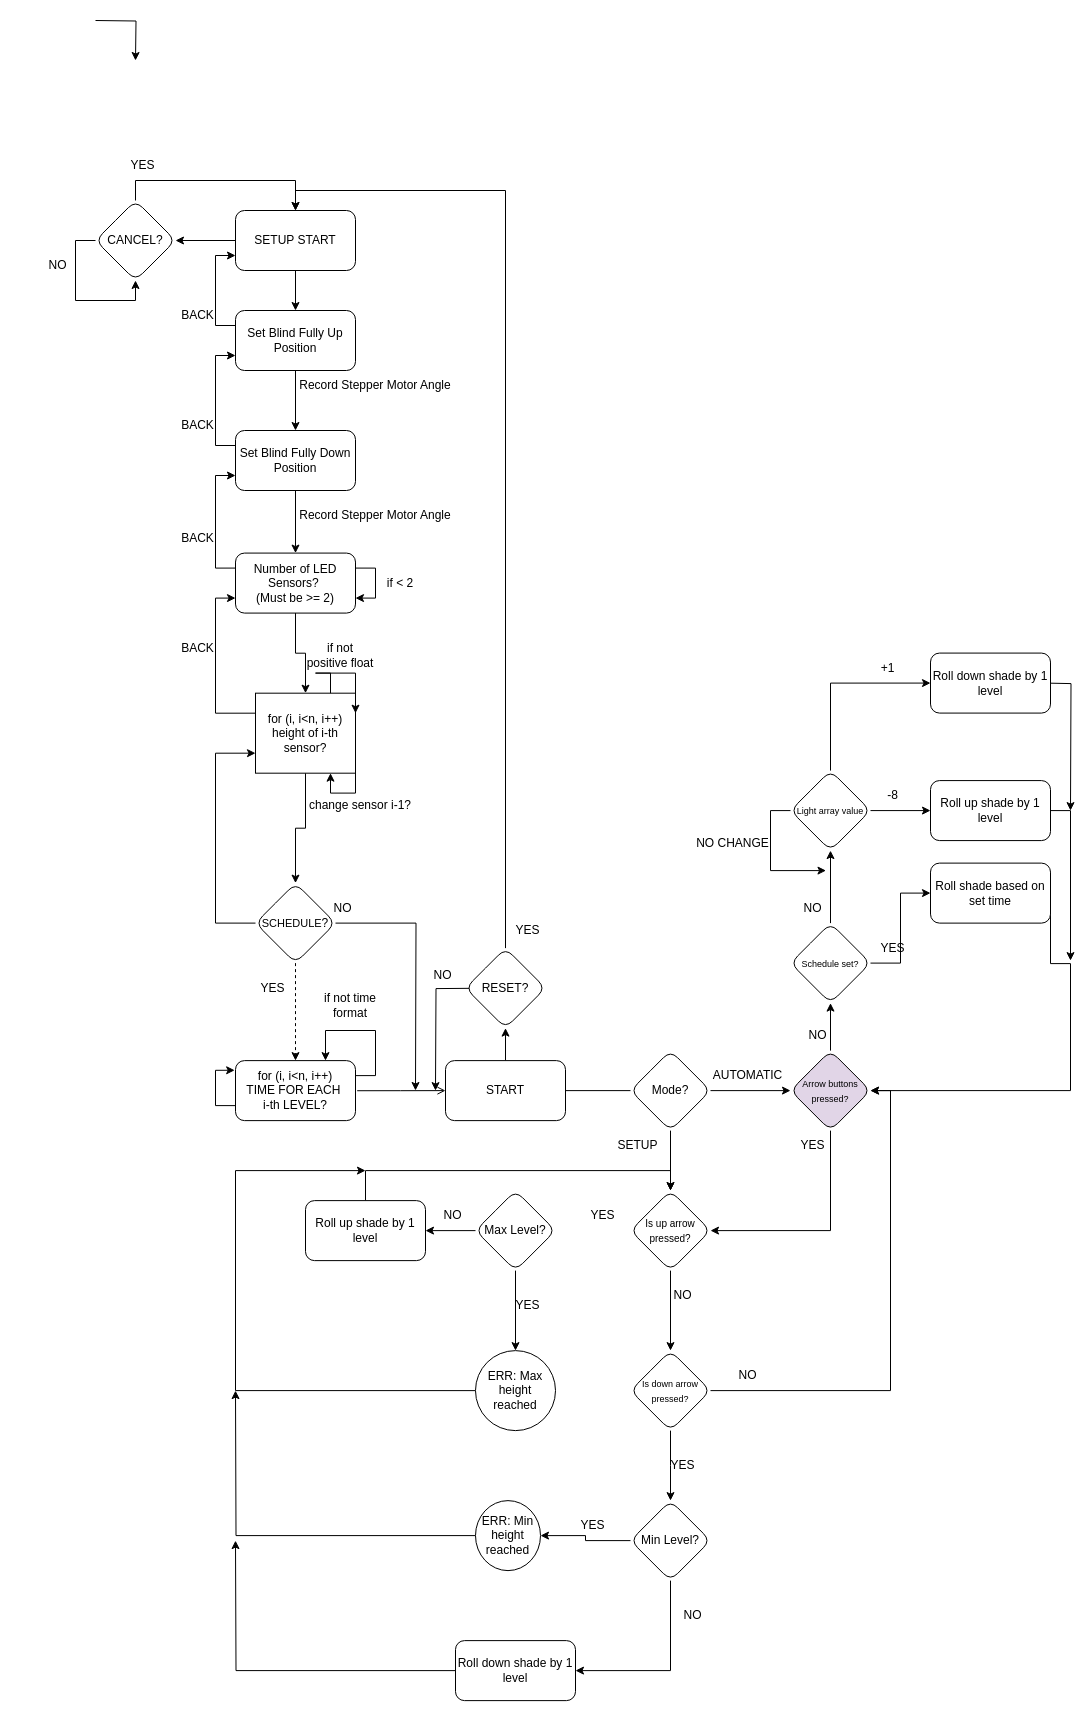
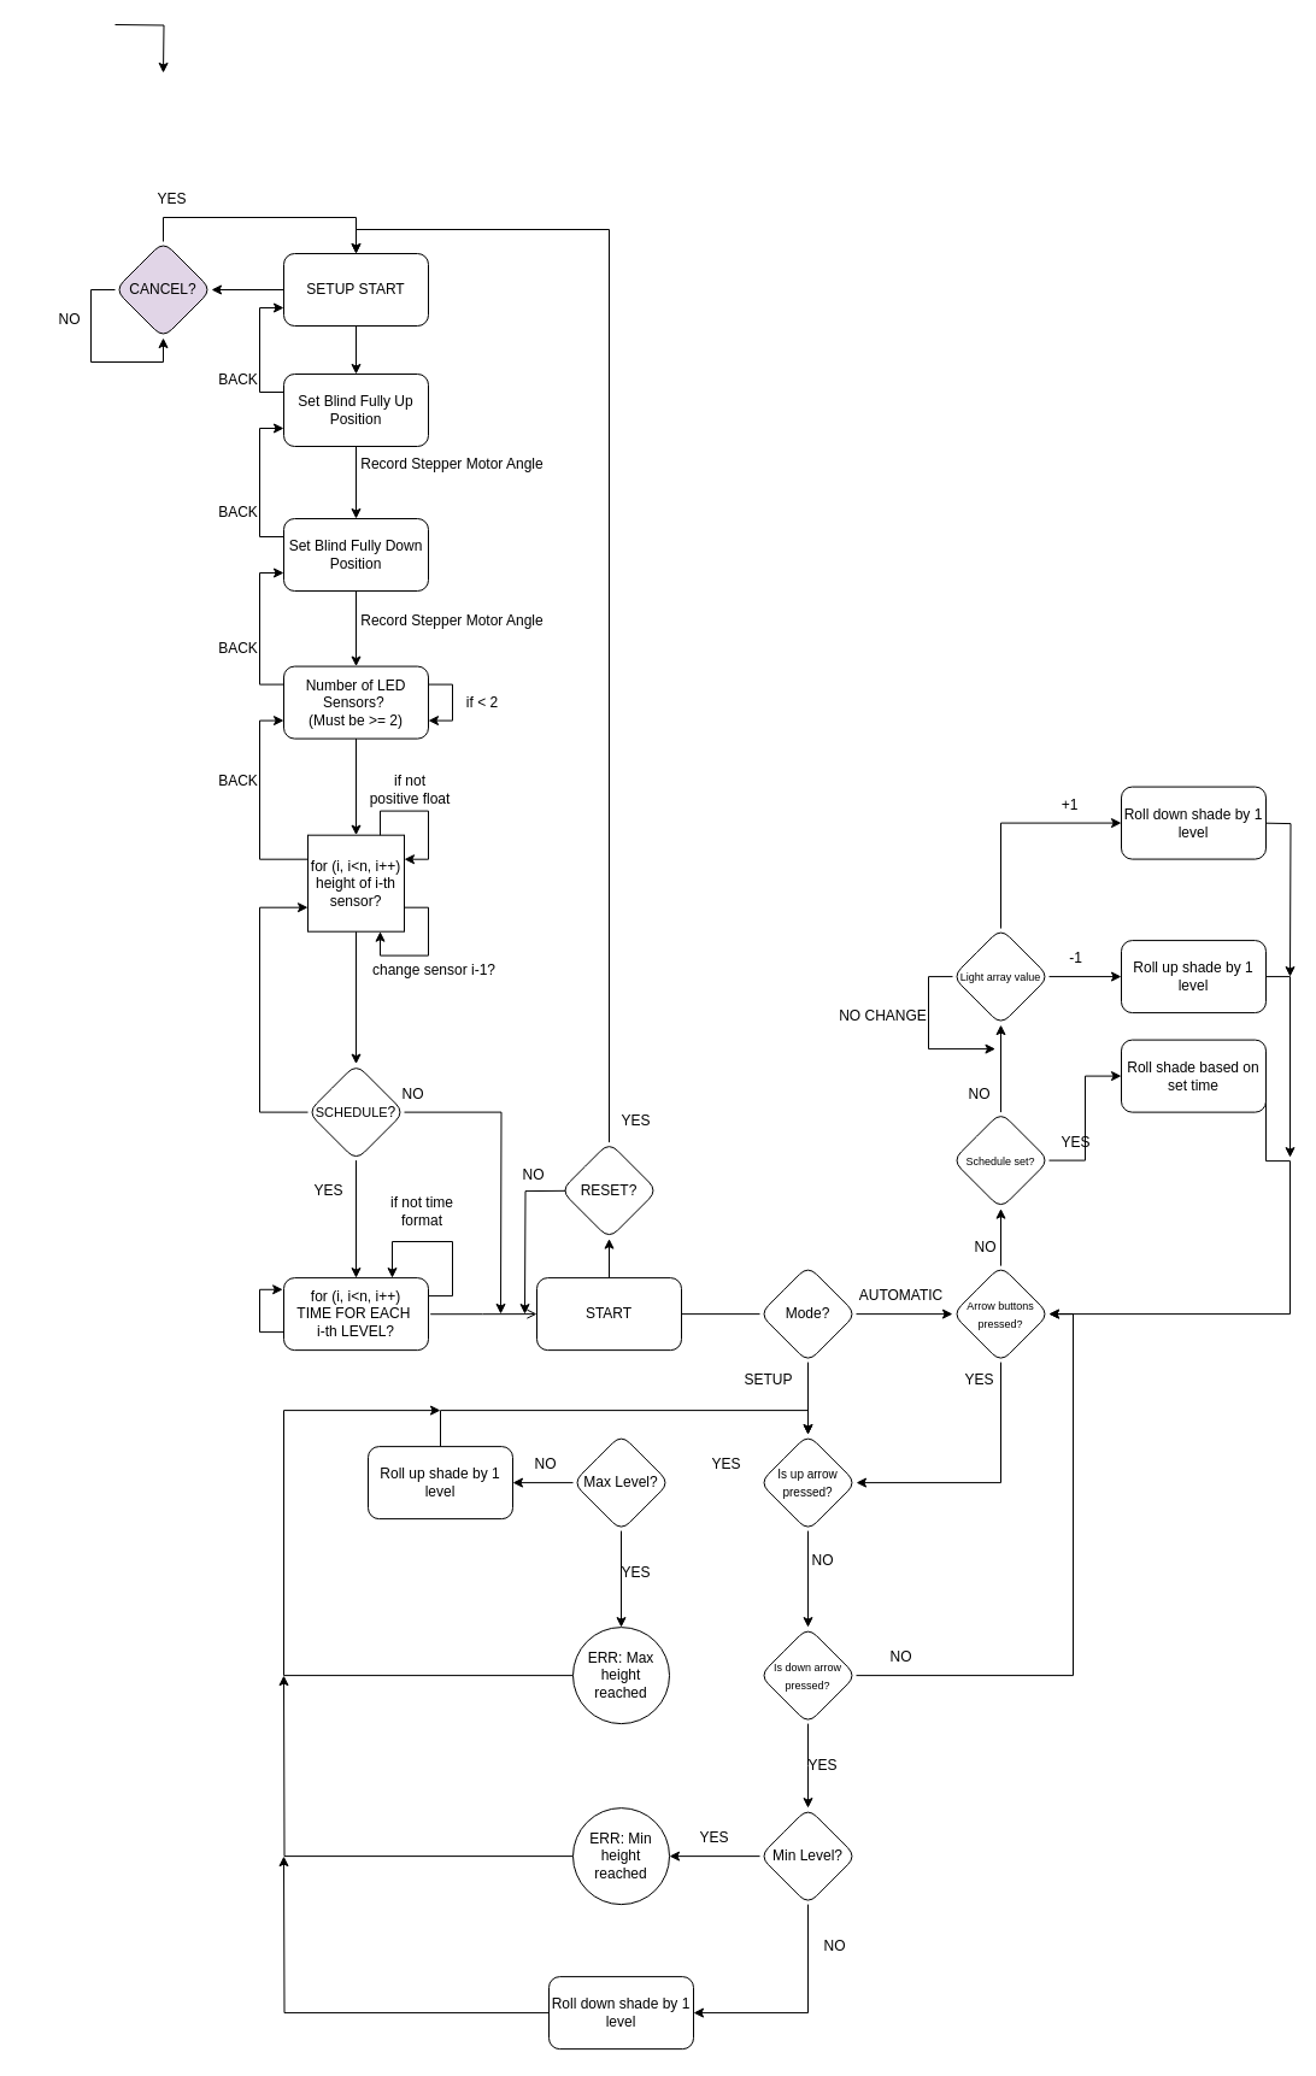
- <mxCell id="52" value="CANCEL?" style="rhombus;whiteSpace=wrap;html=1;rounded=1;" parent="1" vertex="1"><mxGeometry x="95" y="200" width="80" height="80" as="geometry" /></mxCell>
+ <mxCell id="52" value="CANCEL?" style="rhombus;whiteSpace=wrap;html=1;rounded=1;fillColor=#e1d5e7;" parent="1" vertex="1"><mxGeometry x="95" y="200" width="80" height="80" as="geometry" /></mxCell>
- <mxCell id="102" value="for (i, i&amp;lt;n, i++)&lt;div&gt;height of i-th sensor?&lt;/div&gt;" style="whiteSpace=wrap;html=1;aspect=fixed;" vertex="1" parent="1"><mxGeometry x="255" y="692.68" width="100" height="80" as="geometry" /></mxCell>
+ <mxCell id="102" value="for (i, i&amp;lt;n, i++)&lt;div&gt;height of i-th sensor?&lt;/div&gt;" style="whiteSpace=wrap;html=1;aspect=fixed;" vertex="1" parent="1"><mxGeometry x="255" y="692.68" width="80" height="80" as="geometry" /></mxCell>
- <mxCell id="72" value="-8" style="text;html=1;align=center;verticalAlign=middle;whiteSpace=wrap;rounded=0;" parent="1" vertex="1"><mxGeometry x="855" y="780.08" width="75" height="30" as="geometry" /></mxCell>
+ <mxCell id="72" value="-1" style="text;html=1;align=center;verticalAlign=middle;whiteSpace=wrap;rounded=0;" parent="1" vertex="1"><mxGeometry x="855" y="780.08" width="75" height="30" as="geometry" /></mxCell>
- <mxCell id="56" value="" style="edgeStyle=orthogonalEdgeStyle;rounded=0;orthogonalLoop=1;jettySize=auto;html=1;dashed=1;" edge="1" parent="1" source="58" target="69"><mxGeometry relative="1" as="geometry" /></mxCell>
+ <mxCell id="56" value="" style="edgeStyle=orthogonalEdgeStyle;rounded=0;orthogonalLoop=1;jettySize=auto;html=1;" edge="1" parent="1" source="58" target="69"><mxGeometry relative="1" as="geometry" /></mxCell>
- <mxCell id="17" value="&lt;font style=&quot;font-size: 9px;&quot;&gt;Arrow buttons pressed?&lt;/font&gt;" style="rhombus;whiteSpace=wrap;html=1;rounded=1;fillColor=#e1d5e7;" parent="1" vertex="1"><mxGeometry x="790" y="1050.11" width="80" height="80" as="geometry" /></mxCell>
+ <mxCell id="17" value="&lt;font style=&quot;font-size: 9px;&quot;&gt;Arrow buttons pressed?&lt;/font&gt;" style="rhombus;whiteSpace=wrap;html=1;rounded=1;" parent="1" vertex="1"><mxGeometry x="790" y="1050.11" width="80" height="80" as="geometry" /></mxCell>
- <mxCell id="38" value="ERR: Min height reached" style="ellipse;whiteSpace=wrap;html=1;rounded=1;" parent="1" vertex="1"><mxGeometry x="475" y="1500.11" width="65" height="70" as="geometry" /></mxCell>
+ <mxCell id="38" value="ERR: Min height reached" style="ellipse;whiteSpace=wrap;html=1;rounded=1;" parent="1" vertex="1"><mxGeometry x="475" y="1500.11" width="80" height="80" as="geometry" /></mxCell>
